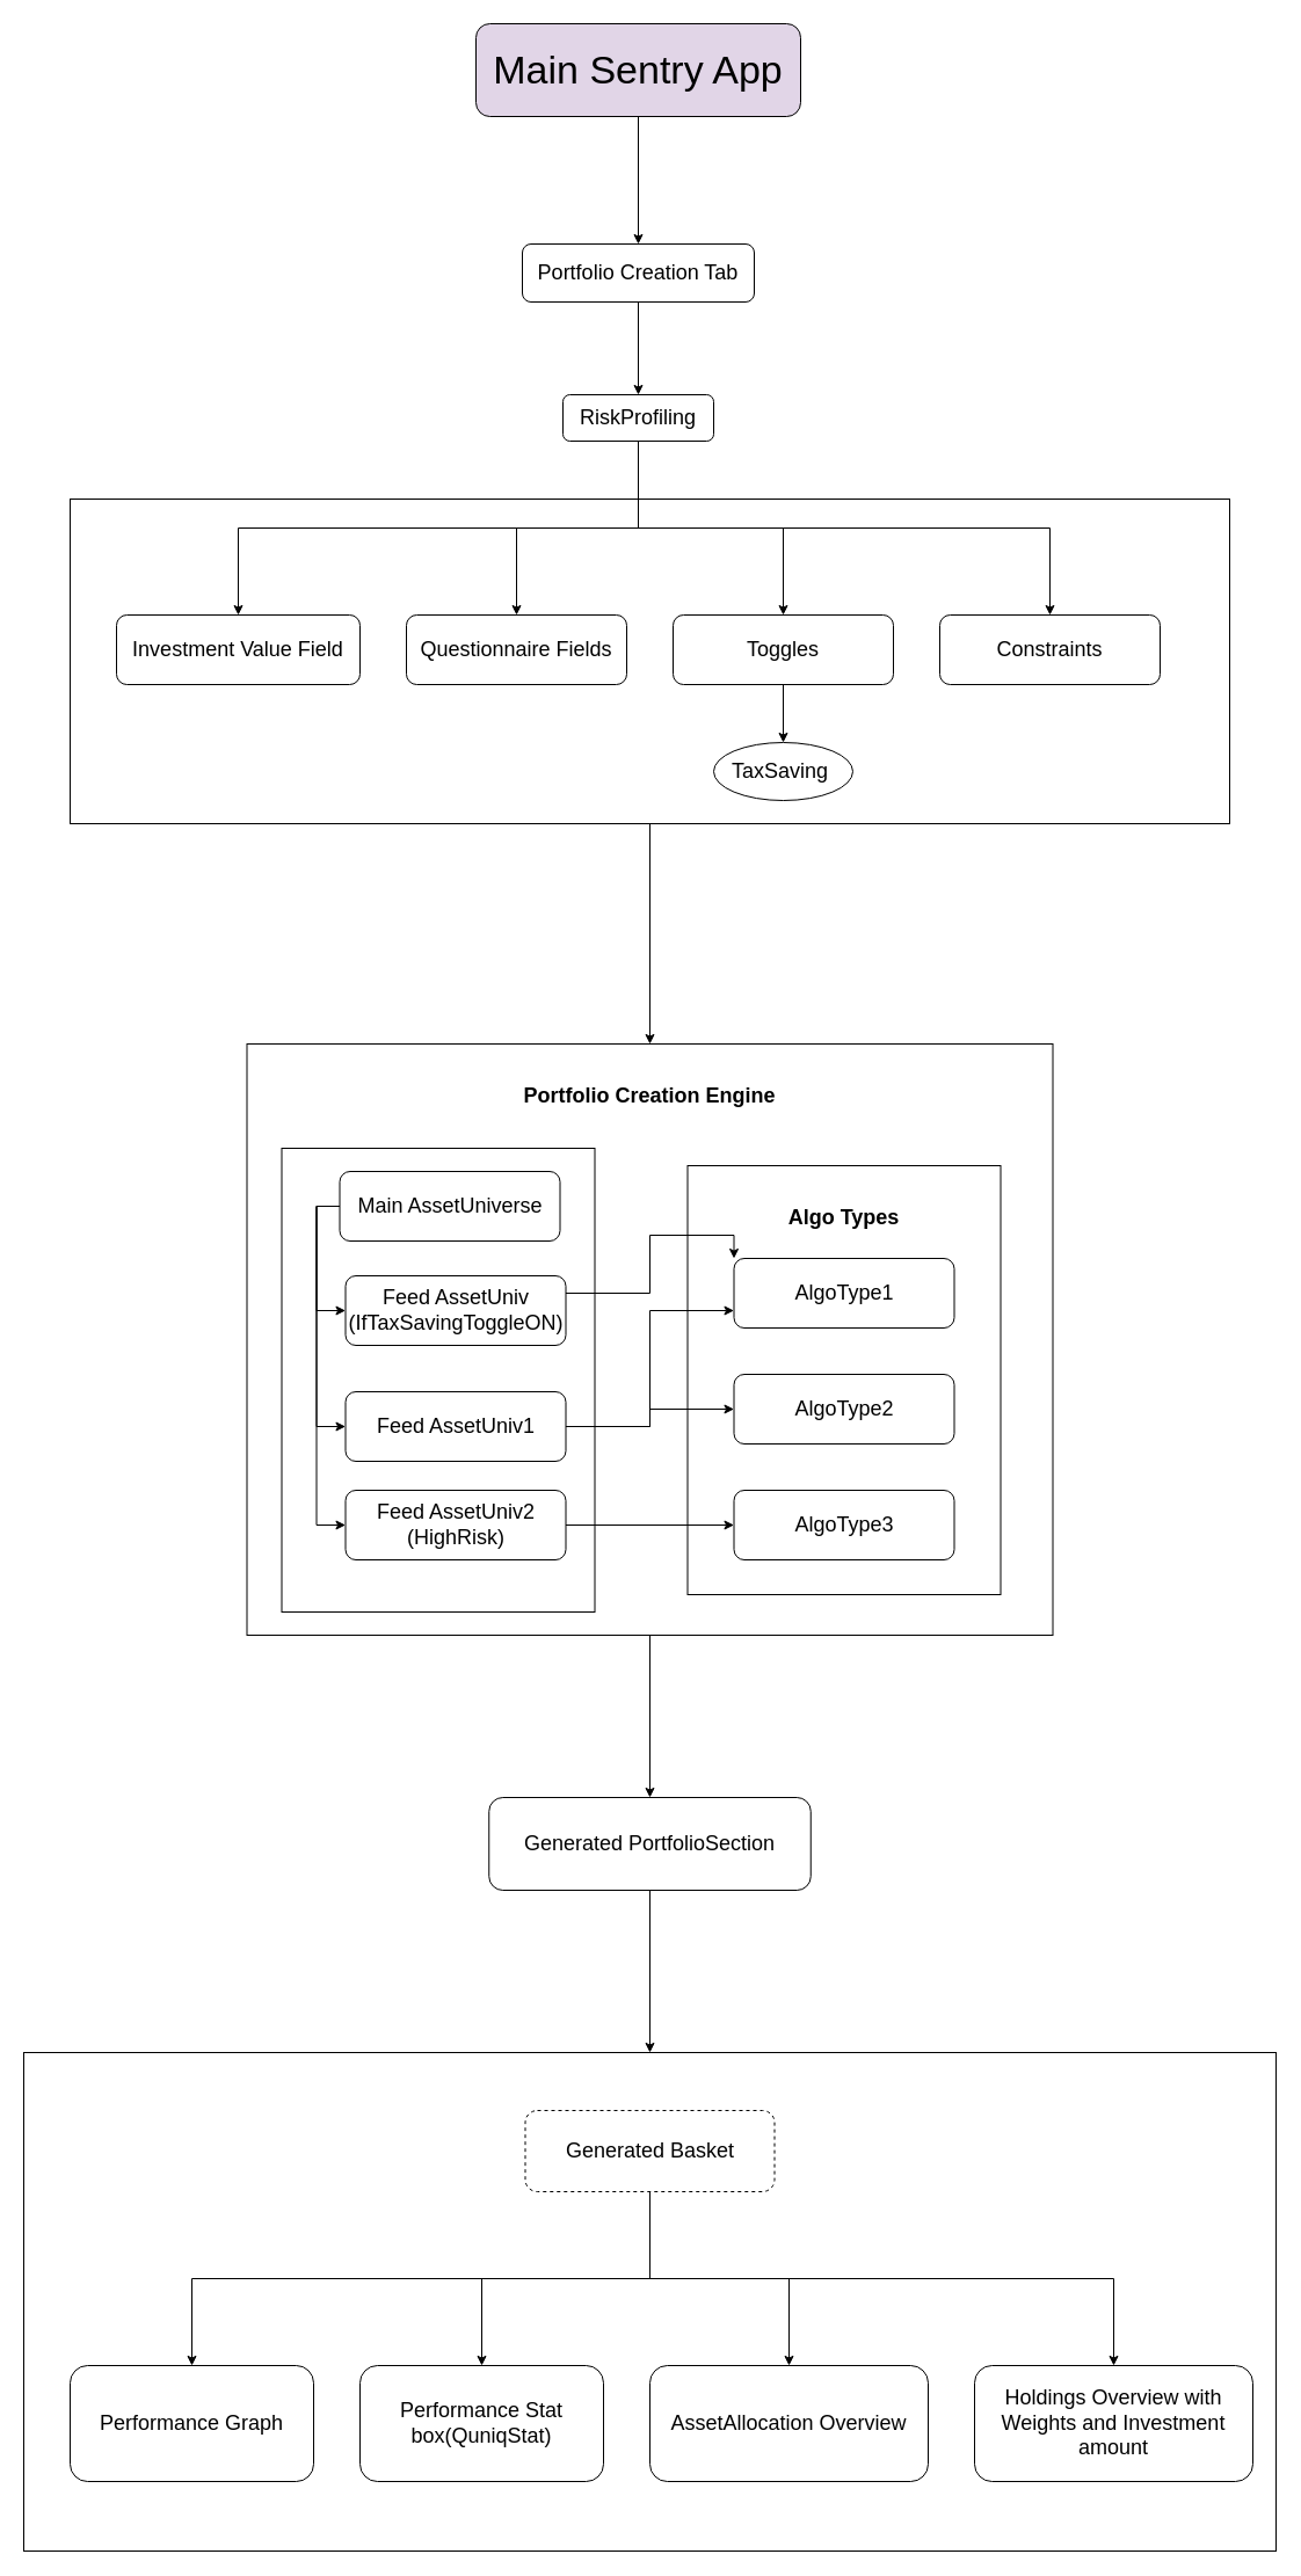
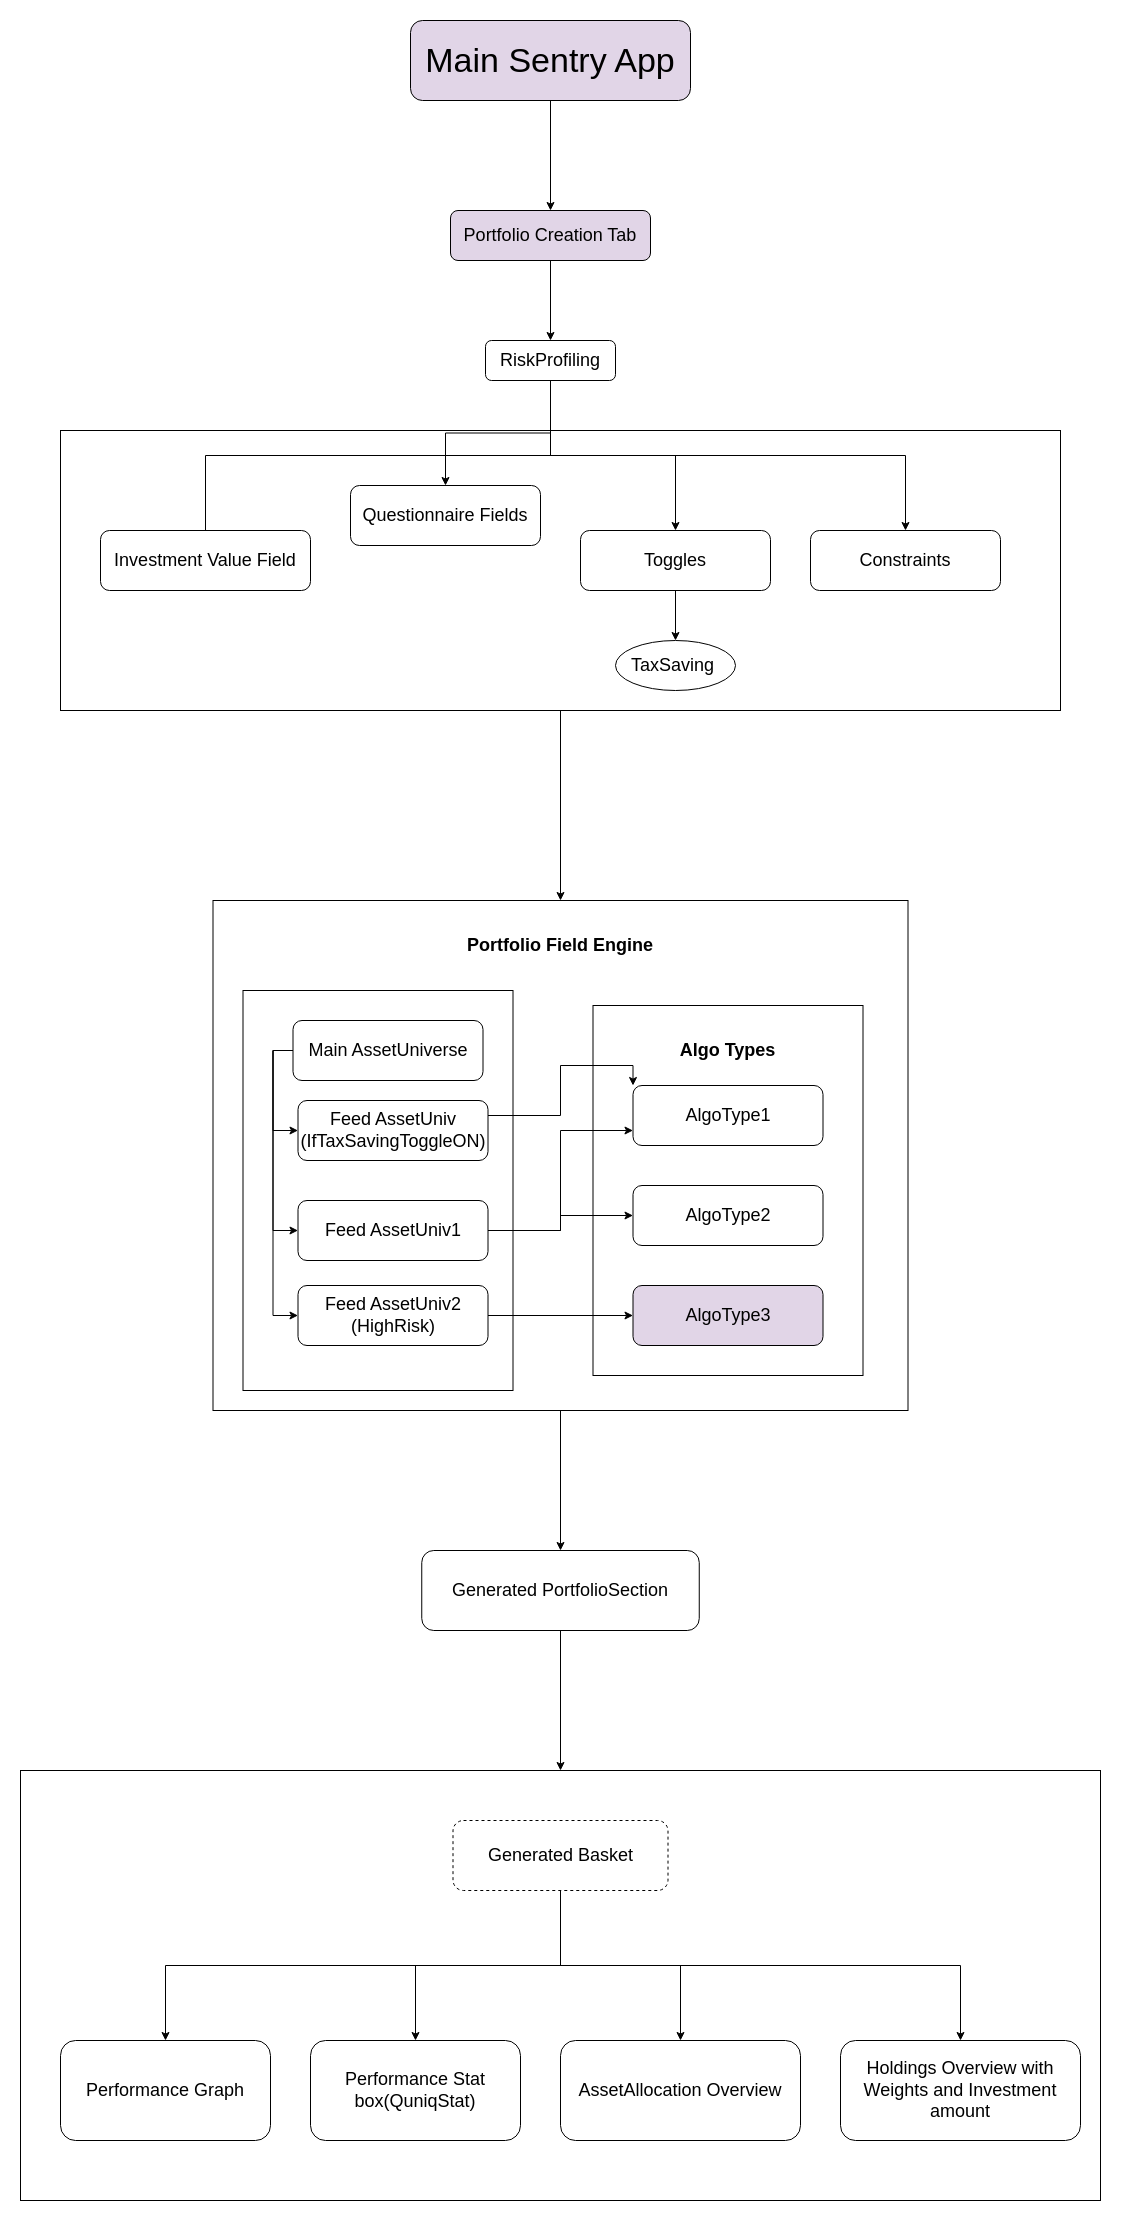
- <mxCell id="5" value="&lt;font style=&quot;font-size: 18px;&quot;&gt;Portfolio Creation Tab&lt;/font&gt;" style="rounded=1;whiteSpace=wrap;html=1;fontSize=18;verticalAlign=middle;" vertex="1" parent="1"><mxGeometry x="450" y="210" width="200" height="50" as="geometry" /></mxCell>
+ <mxCell id="5" value="&lt;font style=&quot;font-size: 18px;&quot;&gt;Portfolio Creation Tab&lt;/font&gt;" style="rounded=1;whiteSpace=wrap;html=1;fontSize=18;verticalAlign=middle;fillColor=#e1d5e7;" vertex="1" parent="1"><mxGeometry x="450" y="210" width="200" height="50" as="geometry" /></mxCell>
- <mxCell id="8" style="edgeStyle=orthogonalEdgeStyle;rounded=0;orthogonalLoop=1;jettySize=auto;html=1;exitX=0.5;exitY=1;exitDx=0;exitDy=0;entryX=0.5;entryY=0;entryDx=0;entryDy=0;fontSize=18;" edge="1" parent="1" source="12" target="14"><mxGeometry relative="1" as="geometry" /></mxCell>
+ <mxCell id="8" style="edgeStyle=orthogonalEdgeStyle;rounded=0;orthogonalLoop=1;jettySize=auto;html=1;exitX=0.5;exitY=1;exitDx=0;exitDy=0;entryX=0.5;entryY=0;entryDx=0;entryDy=0;fontSize=18;endArrow=none;" edge="1" parent="1" source="12" target="14"><mxGeometry relative="1" as="geometry" /></mxCell>
- <mxCell id="13" value="Questionnaire Fields" style="rounded=1;whiteSpace=wrap;html=1;fontSize=18;" vertex="1" parent="1"><mxGeometry x="350" y="530" width="190" height="60" as="geometry" /></mxCell>
+ <mxCell id="13" value="Questionnaire Fields" style="rounded=1;whiteSpace=wrap;html=1;fontSize=18;" vertex="1" parent="1"><mxGeometry x="350" y="485" width="190" height="60" as="geometry" /></mxCell>
- <mxCell id="50" value="Portfolio Creation Engine" style="text;html=1;strokeColor=none;fillColor=none;align=center;verticalAlign=middle;whiteSpace=wrap;rounded=0;fontSize=18;fontStyle=1" vertex="1" parent="1"><mxGeometry x="435" y="930" width="250" height="30" as="geometry" /></mxCell>
+ <mxCell id="50" value="Portfolio Field Engine" style="text;html=1;strokeColor=none;fillColor=none;align=center;verticalAlign=middle;whiteSpace=wrap;rounded=0;fontSize=18;fontStyle=1" vertex="1" parent="1"><mxGeometry x="435" y="930" width="250" height="30" as="geometry" /></mxCell>
- <mxCell id="32" value="Main AssetUniverse" style="rounded=1;whiteSpace=wrap;html=1;fontSize=18;" vertex="1" parent="1"><mxGeometry x="292.5" y="1010" width="190" height="60" as="geometry" /></mxCell>
+ <mxCell id="32" value="Main AssetUniverse" style="rounded=1;whiteSpace=wrap;html=1;fontSize=18;" vertex="1" parent="1"><mxGeometry x="292.5" y="1020" width="190" height="60" as="geometry" /></mxCell>
- <mxCell id="41" value="AlgoType3" style="rounded=1;whiteSpace=wrap;html=1;fontSize=18;" vertex="1" parent="1"><mxGeometry x="632.5" y="1285" width="190" height="60" as="geometry" /></mxCell>
+ <mxCell id="41" value="AlgoType3" style="rounded=1;whiteSpace=wrap;html=1;fontSize=18;fillColor=#e1d5e7;" vertex="1" parent="1"><mxGeometry x="632.5" y="1285" width="190" height="60" as="geometry" /></mxCell>
